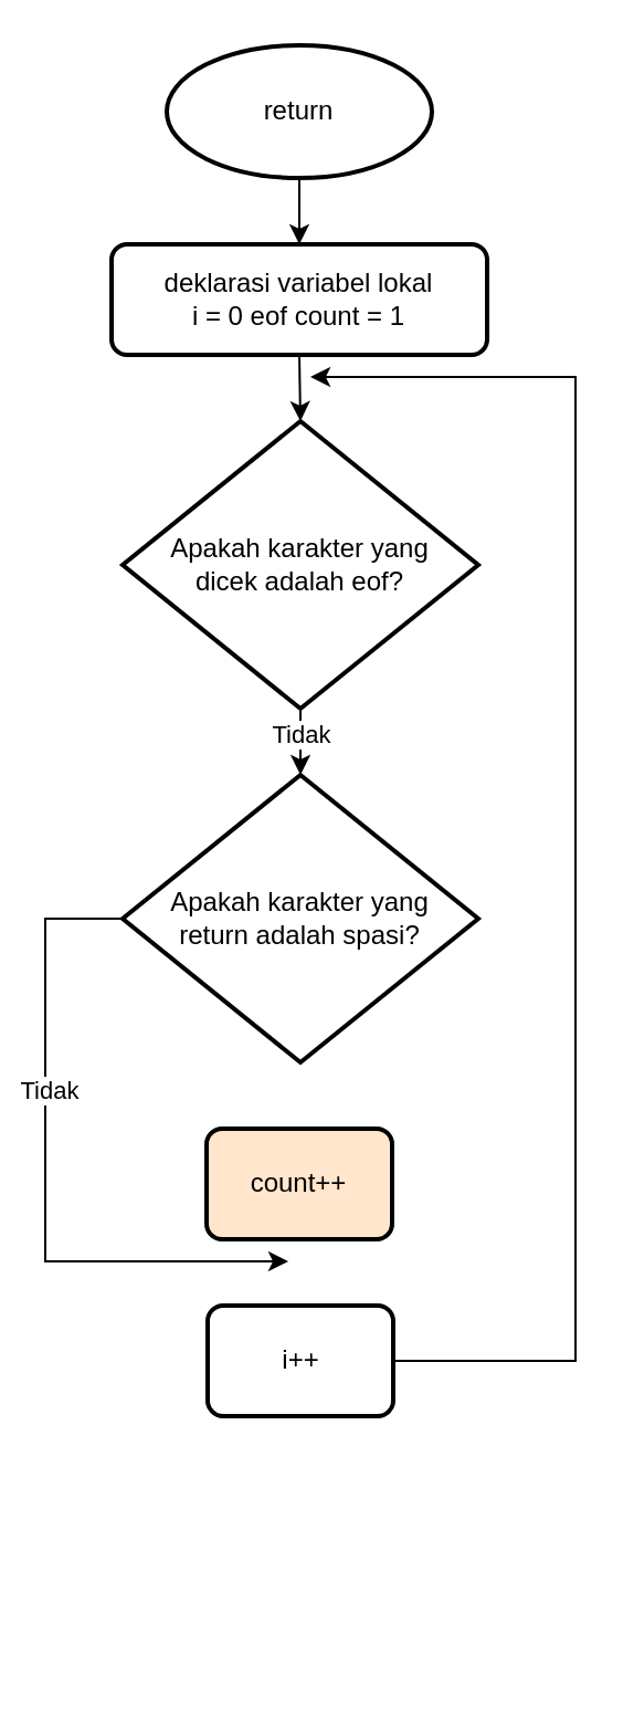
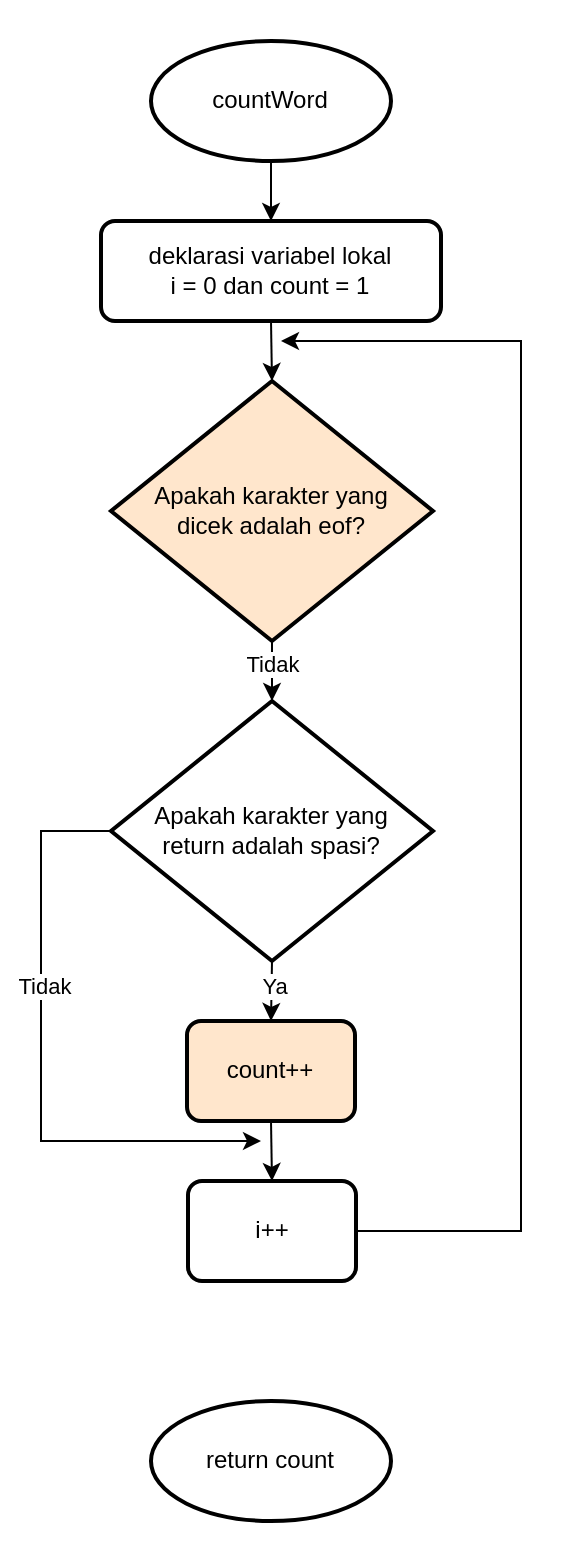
- <mxCell id="3" value="return" style="strokeWidth=2;html=1;shape=mxgraph.flowchart.start_1;whiteSpace=wrap;" parent="1" vertex="1"><mxGeometry x="75" y="20" width="120" height="60" as="geometry" /></mxCell>
+ <mxCell id="3" value="countWord" style="strokeWidth=2;html=1;shape=mxgraph.flowchart.start_1;whiteSpace=wrap;" parent="1" vertex="1"><mxGeometry x="75" y="20" width="120" height="60" as="geometry" /></mxCell>
- <mxCell id="5" value="deklarasi variabel lokal&lt;br&gt;i = 0 eof count = 1" style="rounded=1;whiteSpace=wrap;html=1;absoluteArcSize=1;arcSize=14;strokeWidth=2;" parent="1" vertex="1"><mxGeometry x="50" y="110" width="170" height="50" as="geometry" /></mxCell>
+ <mxCell id="5" value="deklarasi variabel lokal&lt;br&gt;i = 0 dan count = 1" style="rounded=1;whiteSpace=wrap;html=1;absoluteArcSize=1;arcSize=14;strokeWidth=2;" parent="1" vertex="1"><mxGeometry x="50" y="110" width="170" height="50" as="geometry" /></mxCell>
- <mxCell id="8" value="Apakah karakter yang &lt;br&gt;dicek adalah eof?" style="rhombus;whiteSpace=wrap;html=1;strokeWidth=2;" vertex="1" parent="1"><mxGeometry x="55" y="190" width="161" height="130" as="geometry" /></mxCell>
+ <mxCell id="8" value="Apakah karakter yang &lt;br&gt;dicek adalah eof?" style="rhombus;whiteSpace=wrap;html=1;strokeWidth=2;fillColor=#ffe6cc;" vertex="1" parent="1"><mxGeometry x="55" y="190" width="161" height="130" as="geometry" /></mxCell>
+ <mxCell id="9" style="edgeStyle=orthogonalEdgeStyle;rounded=0;orthogonalLoop=1;jettySize=auto;html=1;exitX=0.5;exitY=1;exitDx=0;exitDy=0;entryX=0.5;entryY=0;entryDx=0;entryDy=0;" edge="1" parent="1" source="11" target="13"><mxGeometry relative="1" as="geometry" /></mxCell>
+ <mxCell id="10" value="Ya" style="edgeLabel;html=1;align=center;verticalAlign=middle;resizable=0;points=[];" vertex="1" connectable="0" parent="9"><mxGeometry x="-0.201" y="1" relative="1" as="geometry"><mxPoint as="offset" /></mxGeometry></mxCell>
+ <mxCell id="12" style="edgeStyle=orthogonalEdgeStyle;rounded=0;orthogonalLoop=1;jettySize=auto;html=1;exitX=0.5;exitY=1;exitDx=0;exitDy=0;entryX=0.5;entryY=0;entryDx=0;entryDy=0;" edge="1" parent="1" source="13" target="14"><mxGeometry relative="1" as="geometry" /></mxCell>
+ <mxCell id="18" value="return count" style="strokeWidth=2;html=1;shape=mxgraph.flowchart.start_1;whiteSpace=wrap;" vertex="1" parent="1"><mxGeometry x="75" y="700" width="120" height="60" as="geometry" /></mxCell>
